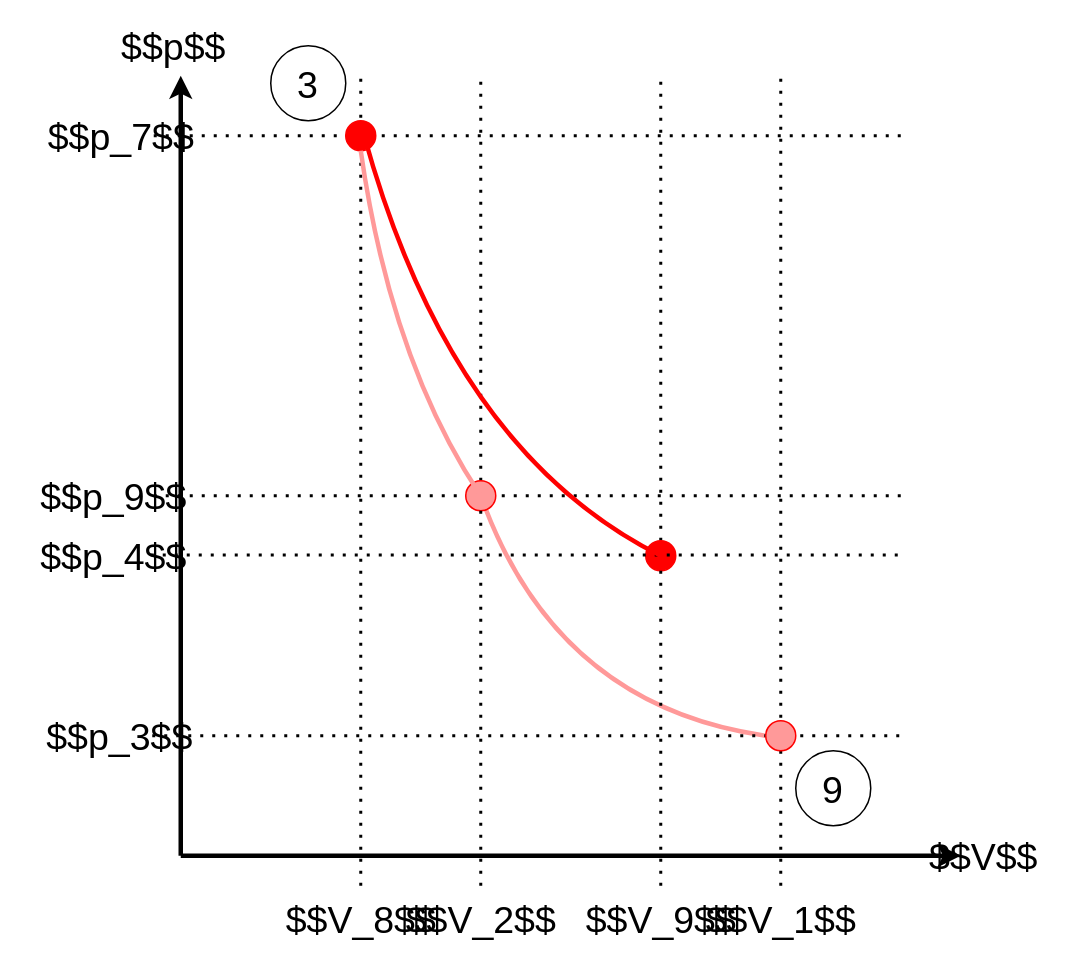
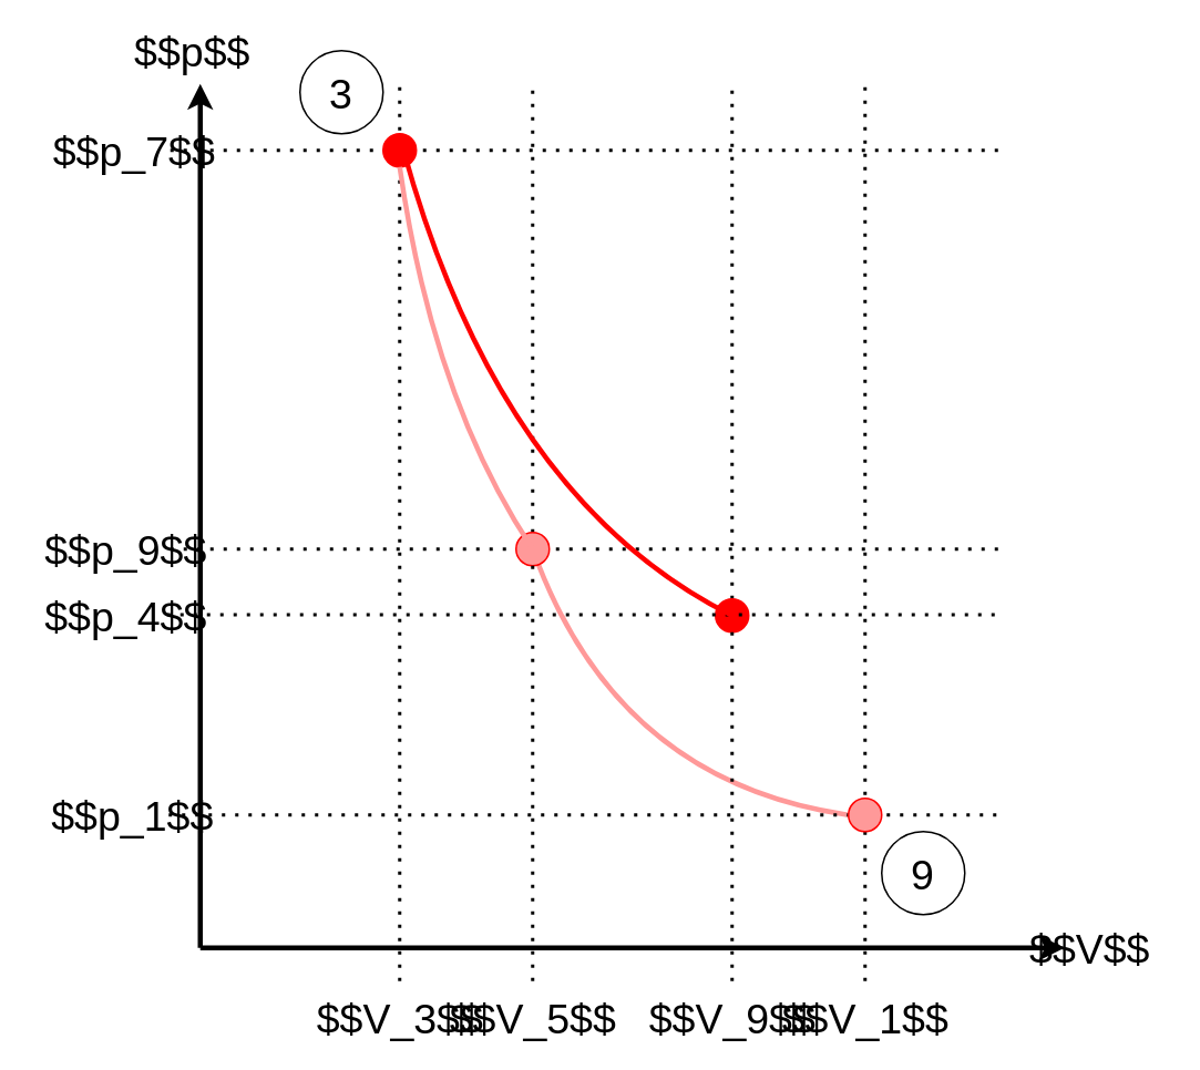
- <mxCell id="16" value="&lt;font style=&quot;font-size: 25px&quot;&gt;$$p_3$$&lt;/font&gt;" style="text;html=1;resizable=0;autosize=1;align=center;verticalAlign=middle;points=[];fillColor=none;strokeColor=none;rounded=0;" vertex="1" parent="1"><mxGeometry x="24" y="480" width="110" height="20" as="geometry" /></mxCell>
+ <mxCell id="16" value="&lt;font style=&quot;font-size: 25px&quot;&gt;$$p_1$$&lt;/font&gt;" style="text;html=1;resizable=0;autosize=1;align=center;verticalAlign=middle;points=[];fillColor=none;strokeColor=none;rounded=0;" vertex="1" parent="1"><mxGeometry x="24" y="480" width="110" height="20" as="geometry" /></mxCell>
- <mxCell id="25" value="&lt;font style=&quot;font-size: 25px&quot;&gt;$$V_8$$&lt;/font&gt;" style="text;html=1;resizable=0;autosize=1;align=center;verticalAlign=middle;points=[];fillColor=none;strokeColor=none;rounded=0;" vertex="1" parent="1"><mxGeometry x="180" y="602" width="120" height="20" as="geometry" /></mxCell>
+ <mxCell id="25" value="&lt;font style=&quot;font-size: 25px&quot;&gt;$$V_3$$&lt;/font&gt;" style="text;html=1;resizable=0;autosize=1;align=center;verticalAlign=middle;points=[];fillColor=none;strokeColor=none;rounded=0;" vertex="1" parent="1"><mxGeometry x="180" y="602" width="120" height="20" as="geometry" /></mxCell>
- <mxCell id="13" value="&lt;font style=&quot;font-size: 25px&quot;&gt;$$V_2$$&lt;/font&gt;" style="text;html=1;resizable=0;autosize=1;align=center;verticalAlign=middle;points=[];fillColor=none;strokeColor=none;rounded=0;" vertex="1" parent="1"><mxGeometry x="260" y="602" width="120" height="20" as="geometry" /></mxCell>
+ <mxCell id="13" value="&lt;font style=&quot;font-size: 25px&quot;&gt;$$V_5$$&lt;/font&gt;" style="text;html=1;resizable=0;autosize=1;align=center;verticalAlign=middle;points=[];fillColor=none;strokeColor=none;rounded=0;" vertex="1" parent="1"><mxGeometry x="260" y="602" width="120" height="20" as="geometry" /></mxCell>
